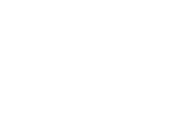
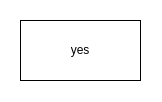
+ <mxCell id="2" value="yes&lt;br&gt;" style="rounded=0;whiteSpace=wrap;html=1;" vertex="1" parent="1"><mxGeometry x="20" y="20" width="120" height="60" as="geometry" /></mxCell>
